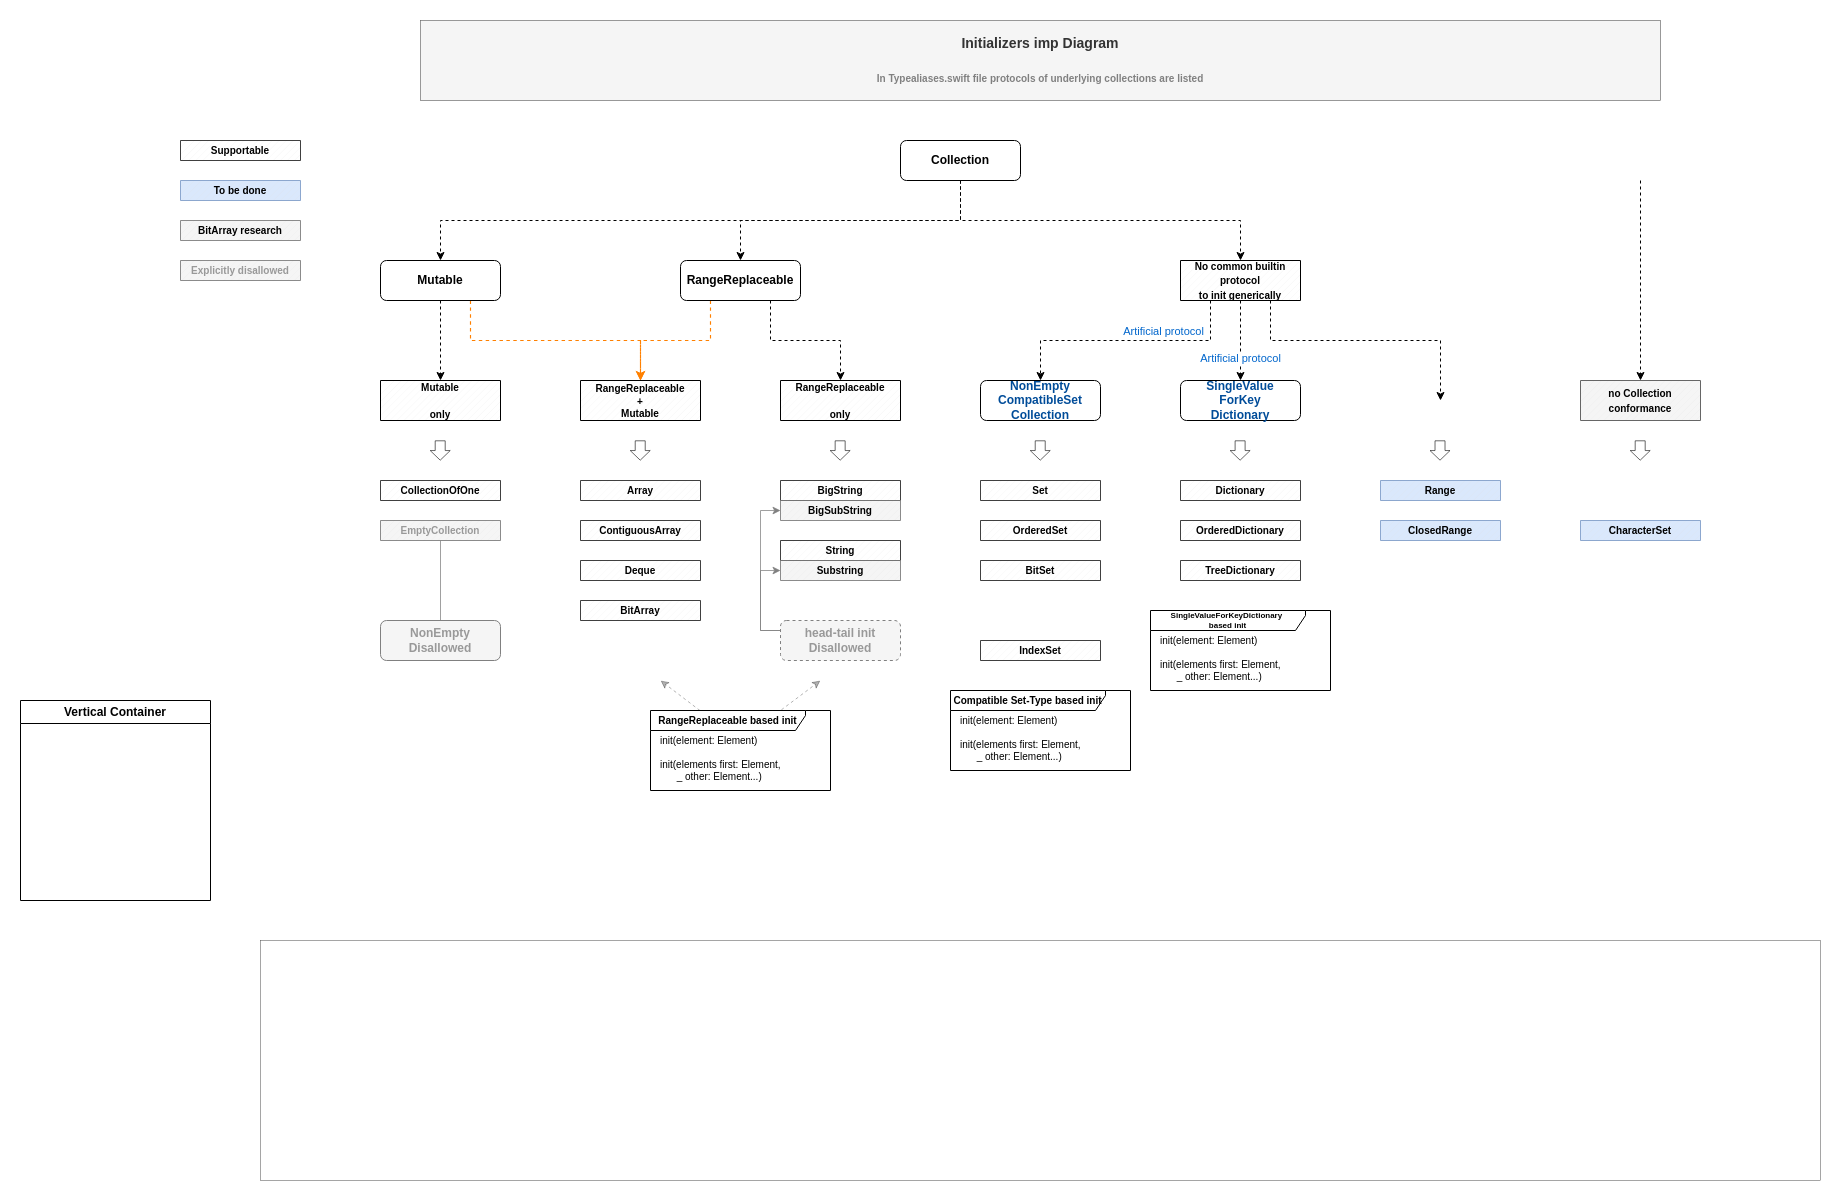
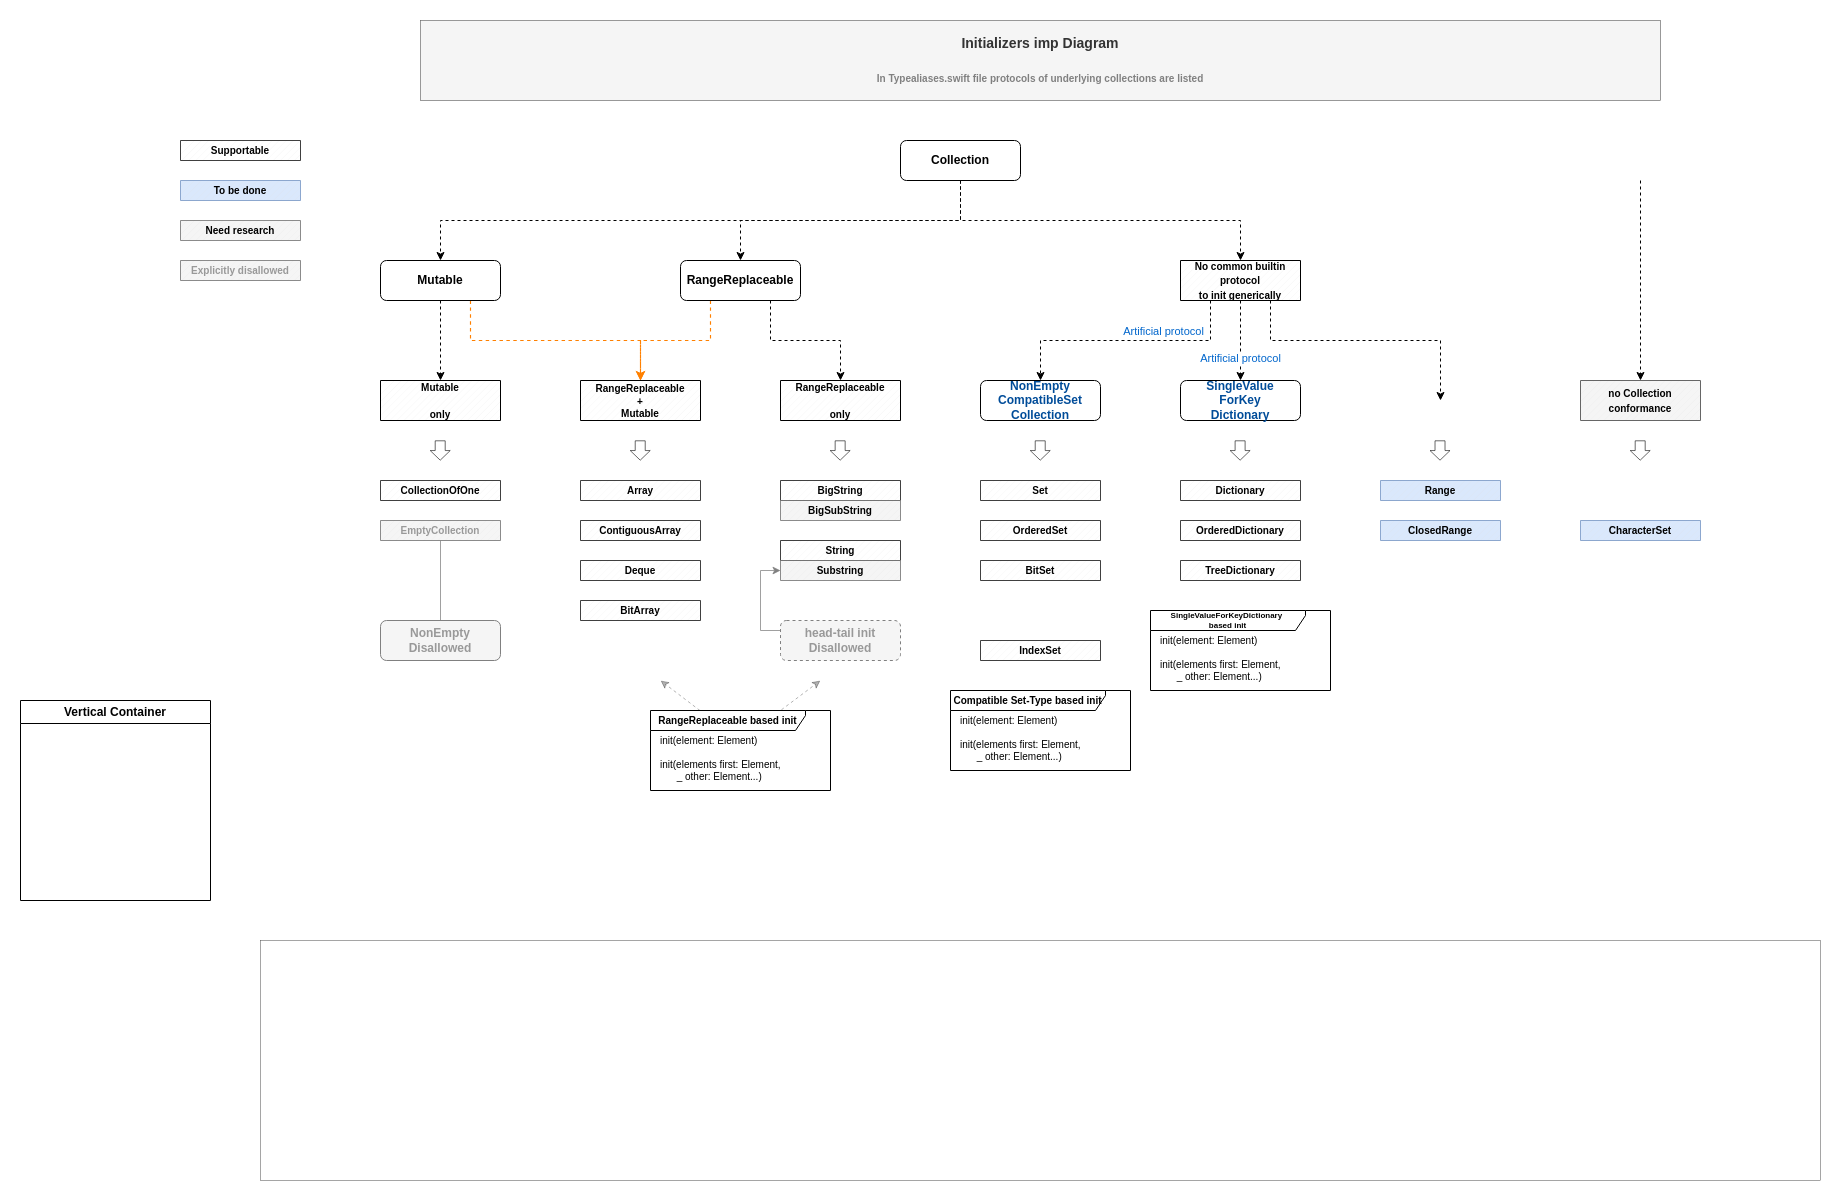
- <mxCell id="32" value="&lt;span style=&quot;font-size: 10px;&quot;&gt;&lt;b&gt;BitArray research&lt;/b&gt;&lt;/span&gt;" style="verticalLabelPosition=middle;verticalAlign=middle;html=1;shape=mxgraph.basic.patternFillRect;fillStyle=diag;step=5;fillStrokeWidth=0.2;fillStrokeColor=#dddddd;align=center;labelPosition=center;fillColor=#f5f5f5;fontColor=#000000;strokeColor=#666666;whiteSpace=wrap;strokeWidth=0.75;" parent="1" vertex="1"><mxGeometry x="180" y="220" width="120" height="20" as="geometry" /></mxCell>
+ <mxCell id="32" value="&lt;span style=&quot;font-size: 10px;&quot;&gt;&lt;b&gt;Need research&lt;/b&gt;&lt;/span&gt;" style="verticalLabelPosition=middle;verticalAlign=middle;html=1;shape=mxgraph.basic.patternFillRect;fillStyle=diag;step=5;fillStrokeWidth=0.2;fillStrokeColor=#dddddd;align=center;labelPosition=center;fillColor=#f5f5f5;fontColor=#000000;strokeColor=#666666;whiteSpace=wrap;strokeWidth=0.75;" parent="1" vertex="1"><mxGeometry x="180" y="220" width="120" height="20" as="geometry" /></mxCell>
- <mxCell id="56" style="edgeStyle=orthogonalEdgeStyle;rounded=0;orthogonalLoop=1;jettySize=auto;html=1;exitX=0;exitY=0.25;exitDx=0;exitDy=0;fontColor=default;strokeColor=#808080;strokeWidth=0.75;entryX=0;entryY=0.5;entryDx=0;entryDy=0;entryPerimeter=0;" parent="1" source="54" target="33" edge="1"><mxGeometry relative="1" as="geometry"><mxPoint x="690" y="860" as="sourcePoint" /><mxPoint x="910" y="650" as="targetPoint" /></mxGeometry></mxCell>
